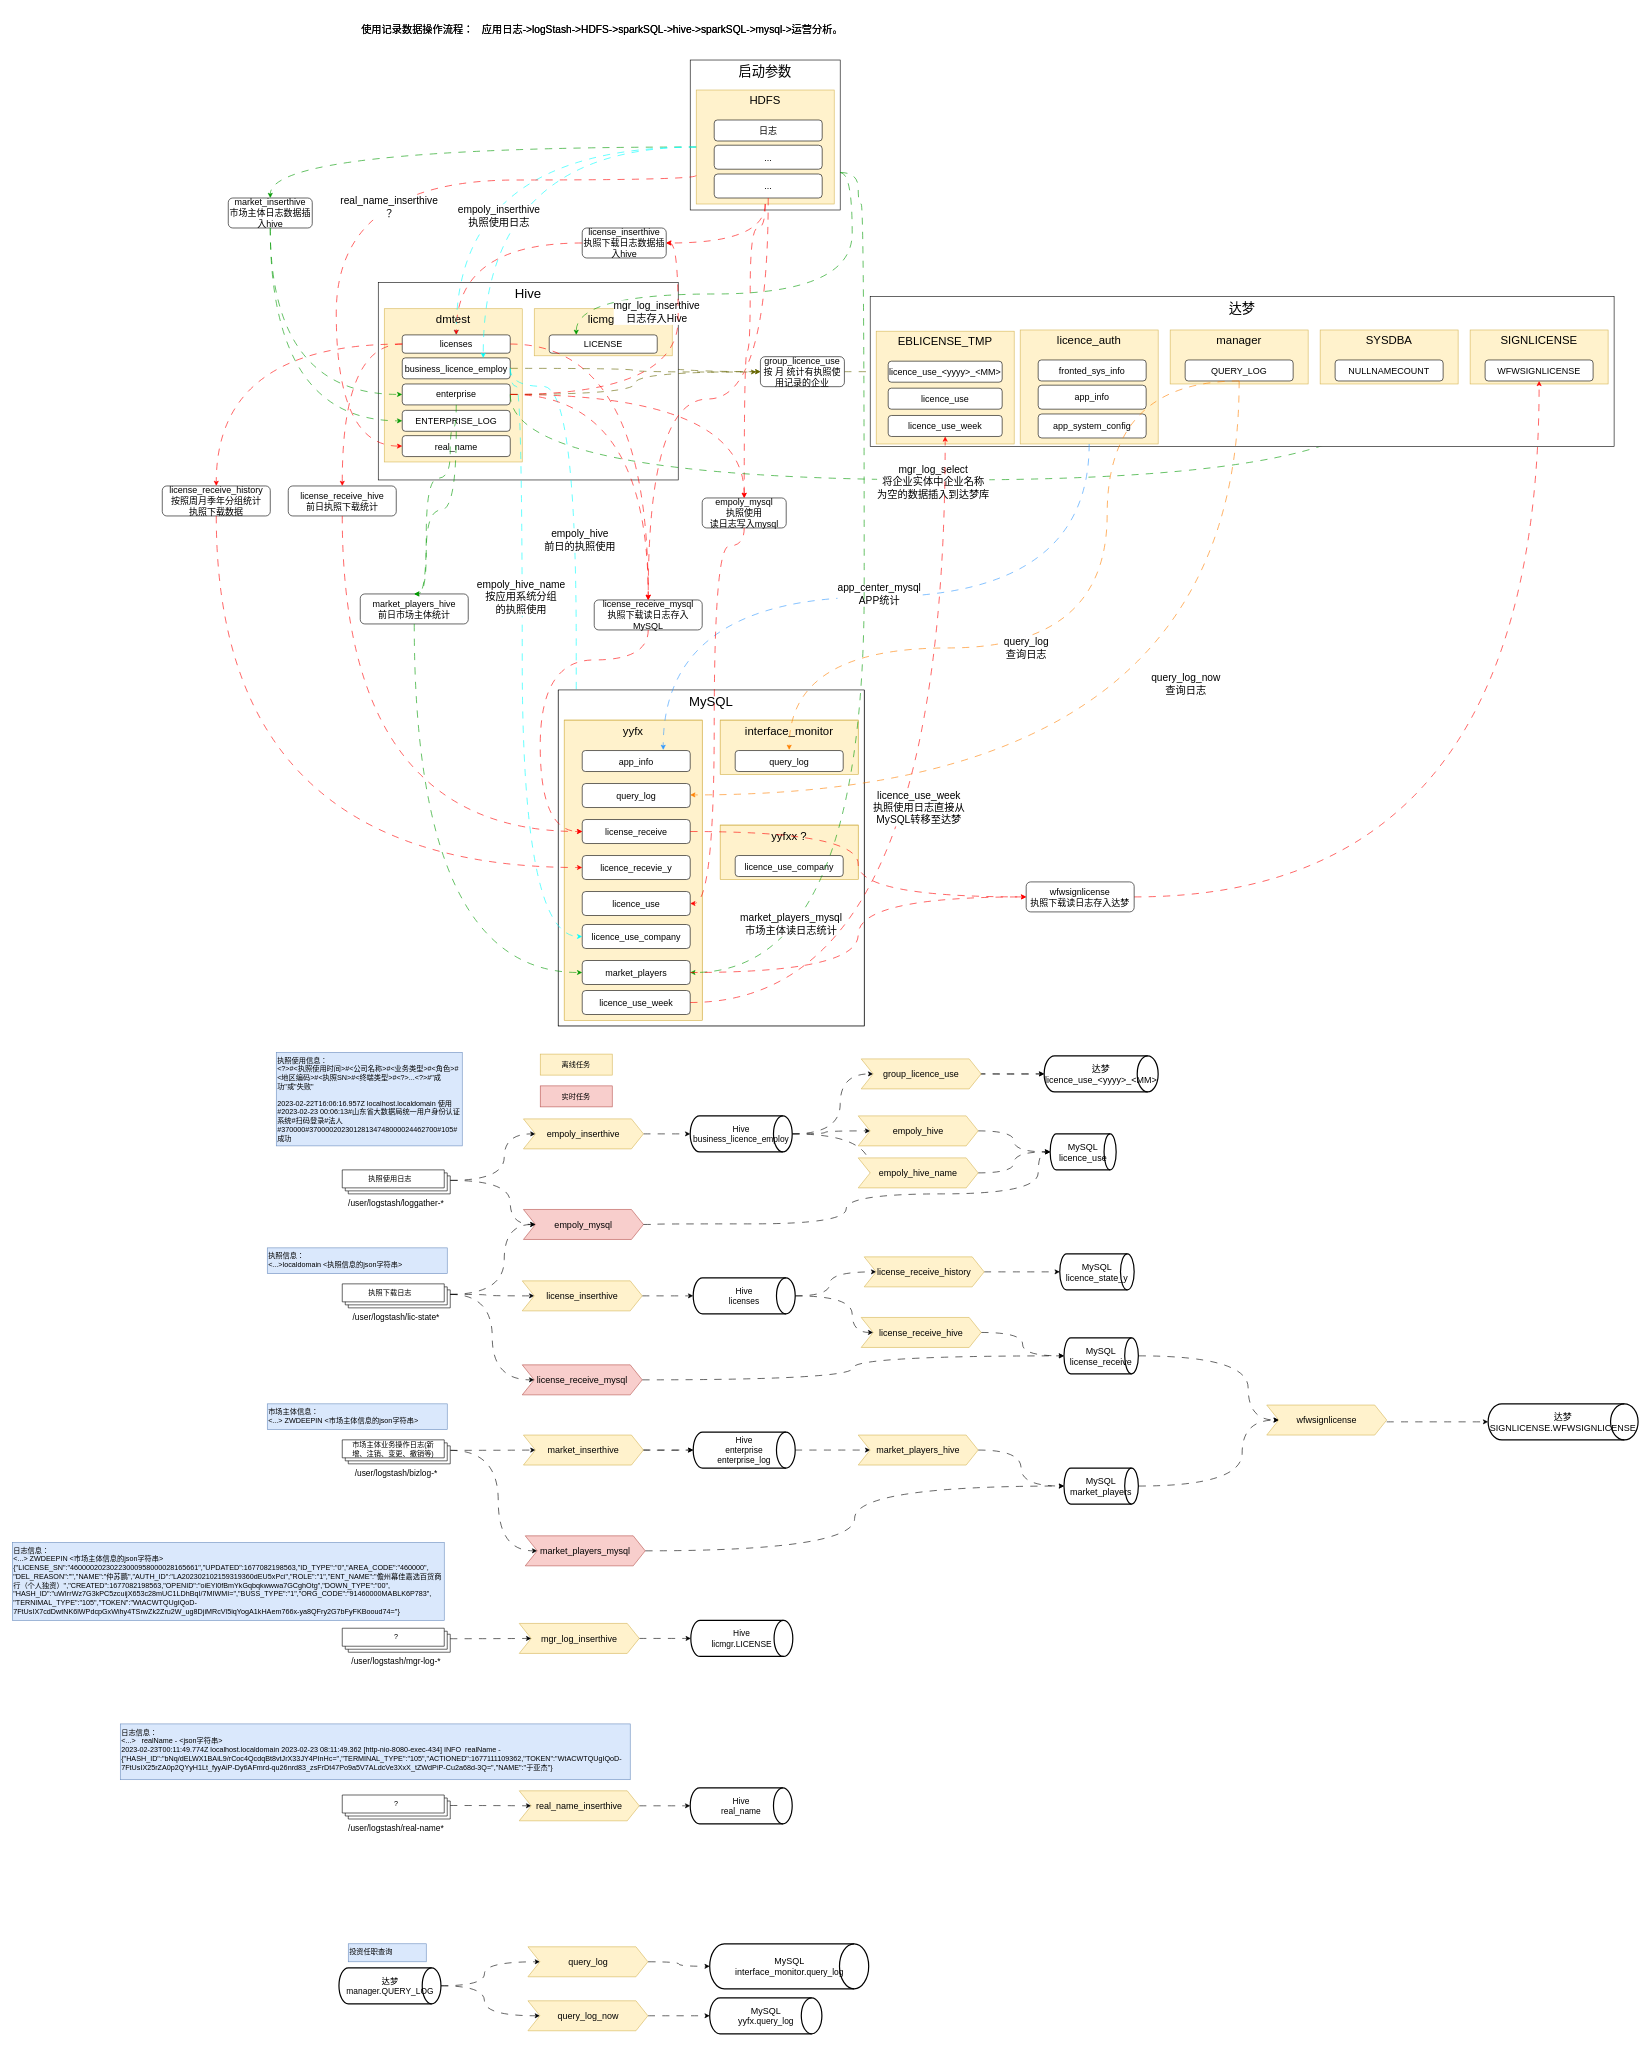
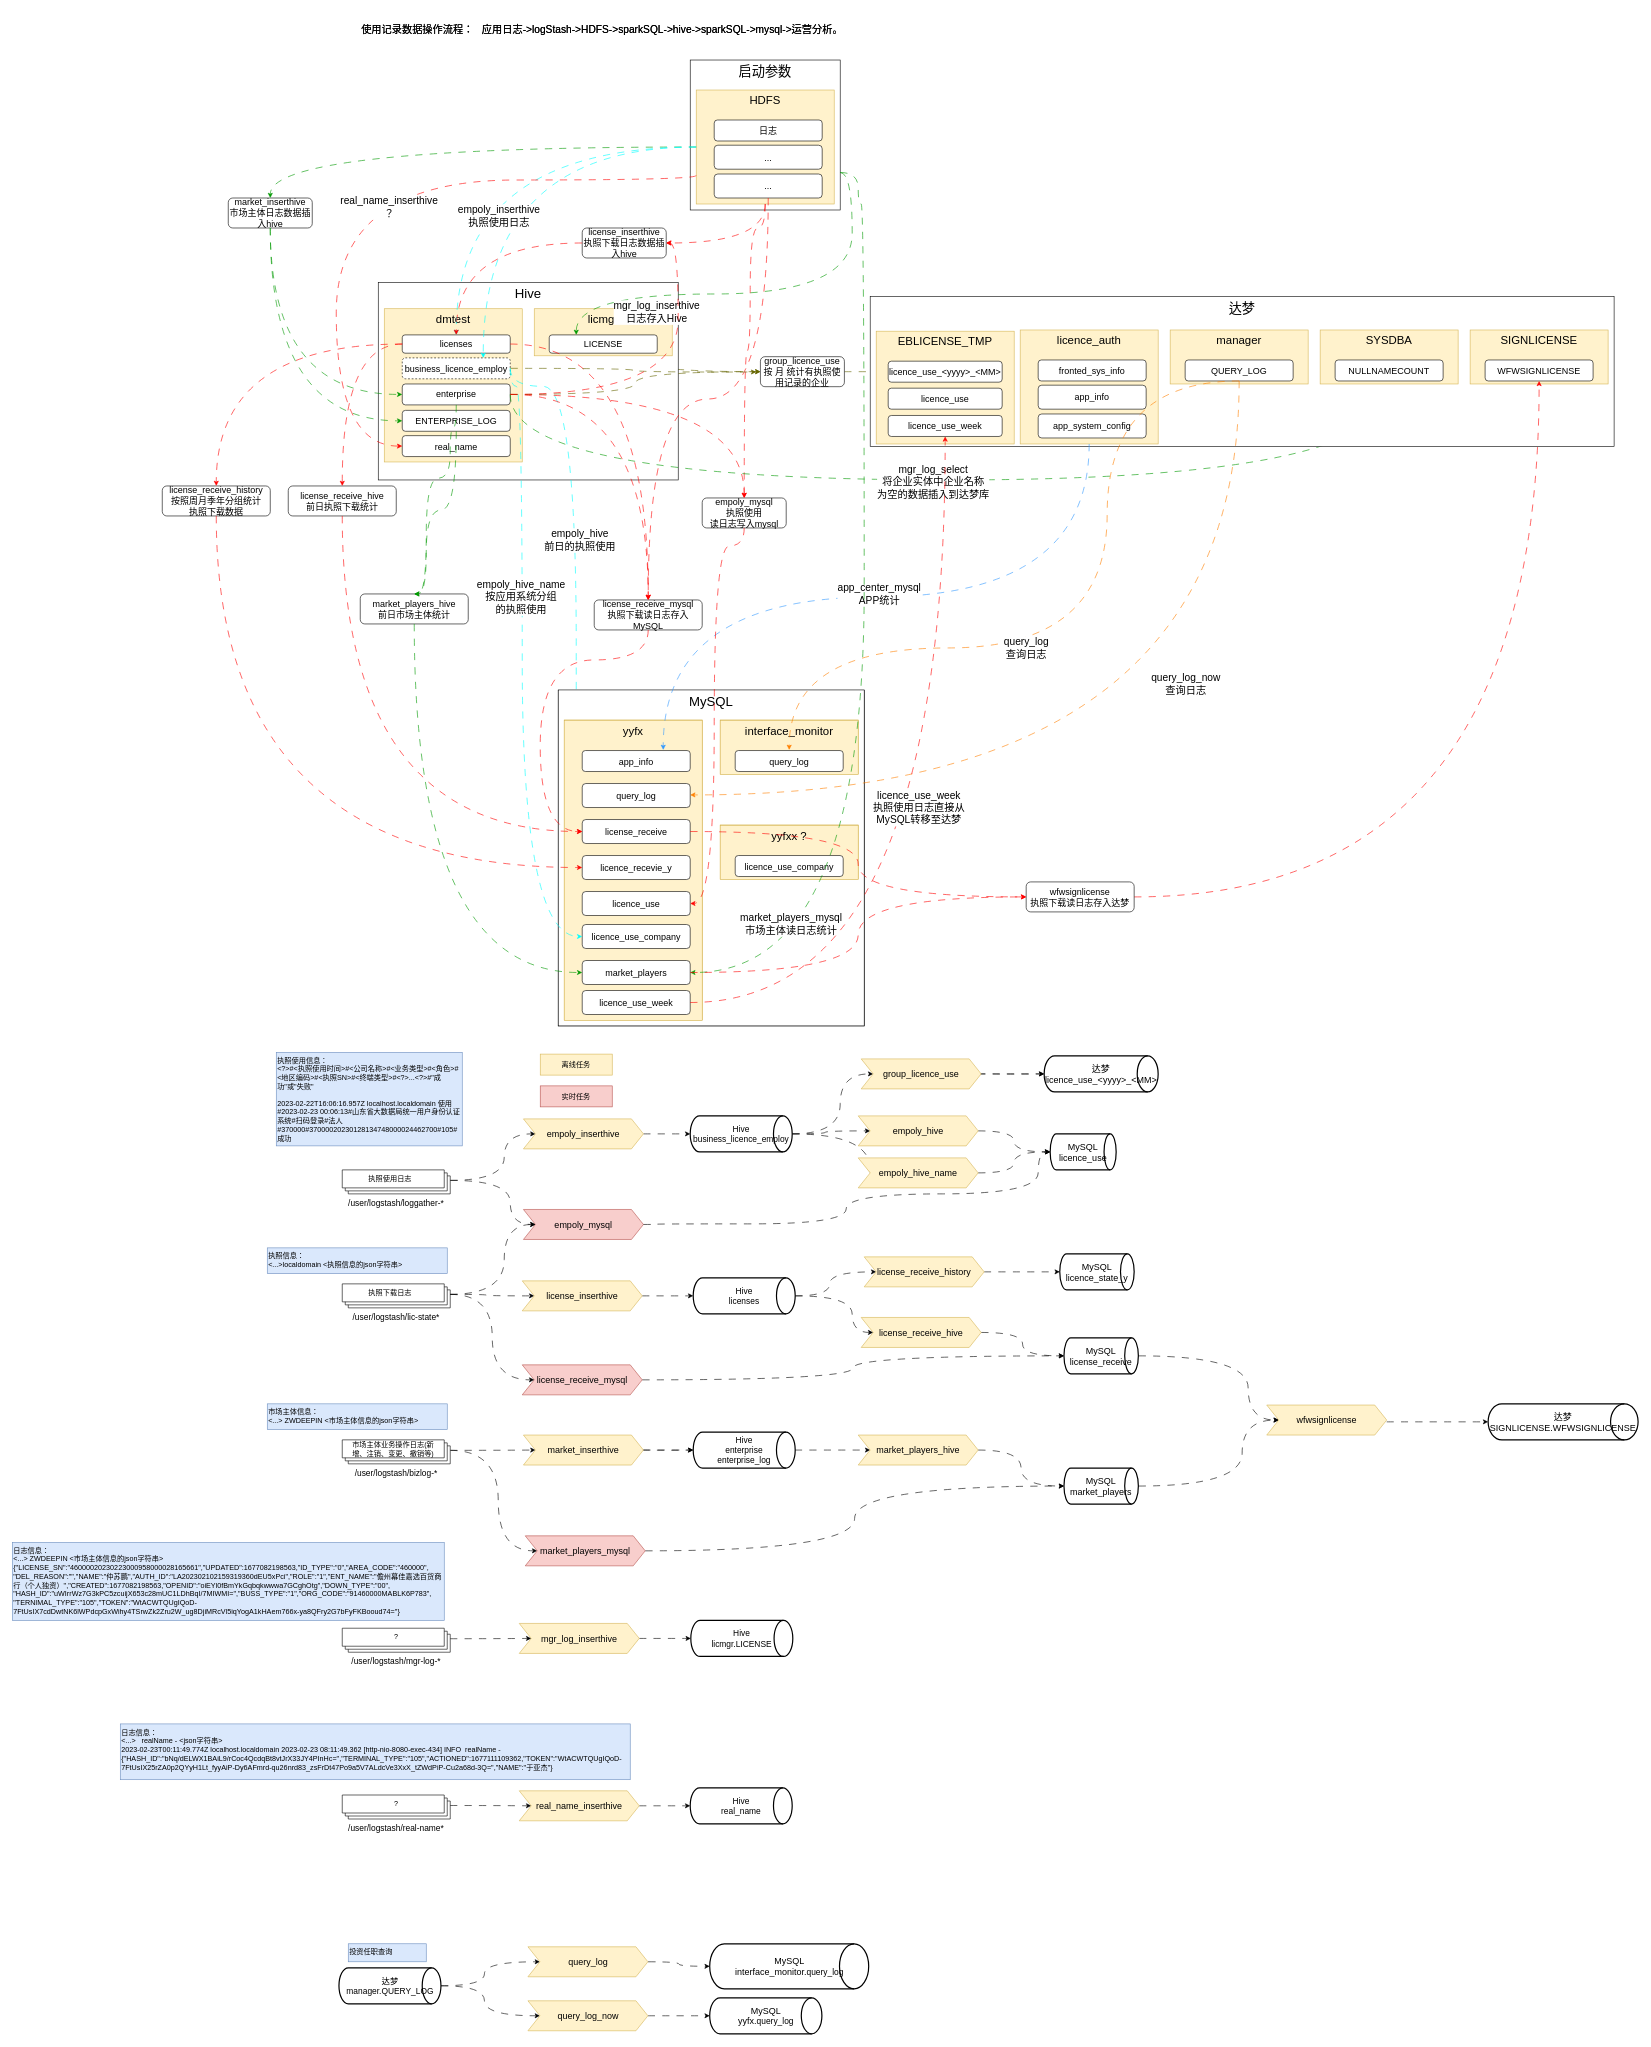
- <mxCell id="27" value="&lt;span style=&quot;text-align: left;&quot;&gt;business_licence_employ&lt;/span&gt;" style="rounded=1;whiteSpace=wrap;html=1;fontSize=15;" parent="1" vertex="1"><mxGeometry x="670" y="595.498" width="180" height="34.872" as="geometry" /></mxCell>
+ <mxCell id="27" value="&lt;span style=&quot;text-align: left;&quot;&gt;business_licence_employ&lt;/span&gt;" style="rounded=1;whiteSpace=wrap;html=1;fontSize=15;dashed=1;" parent="1" vertex="1"><mxGeometry x="670" y="595.498" width="180" height="34.872" as="geometry" /></mxCell>
